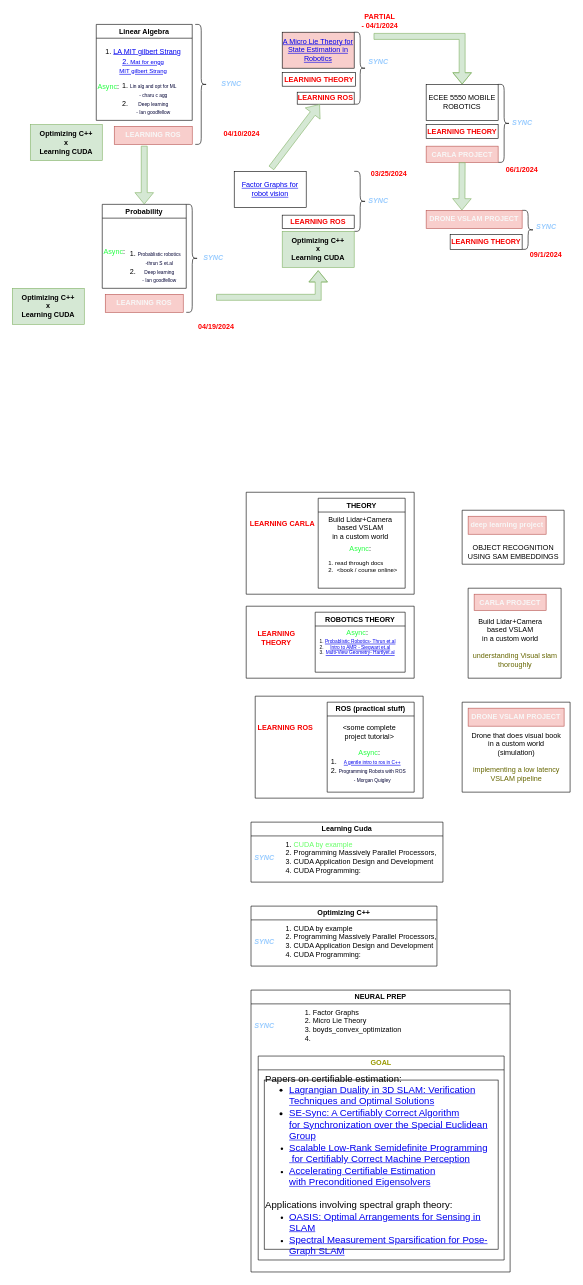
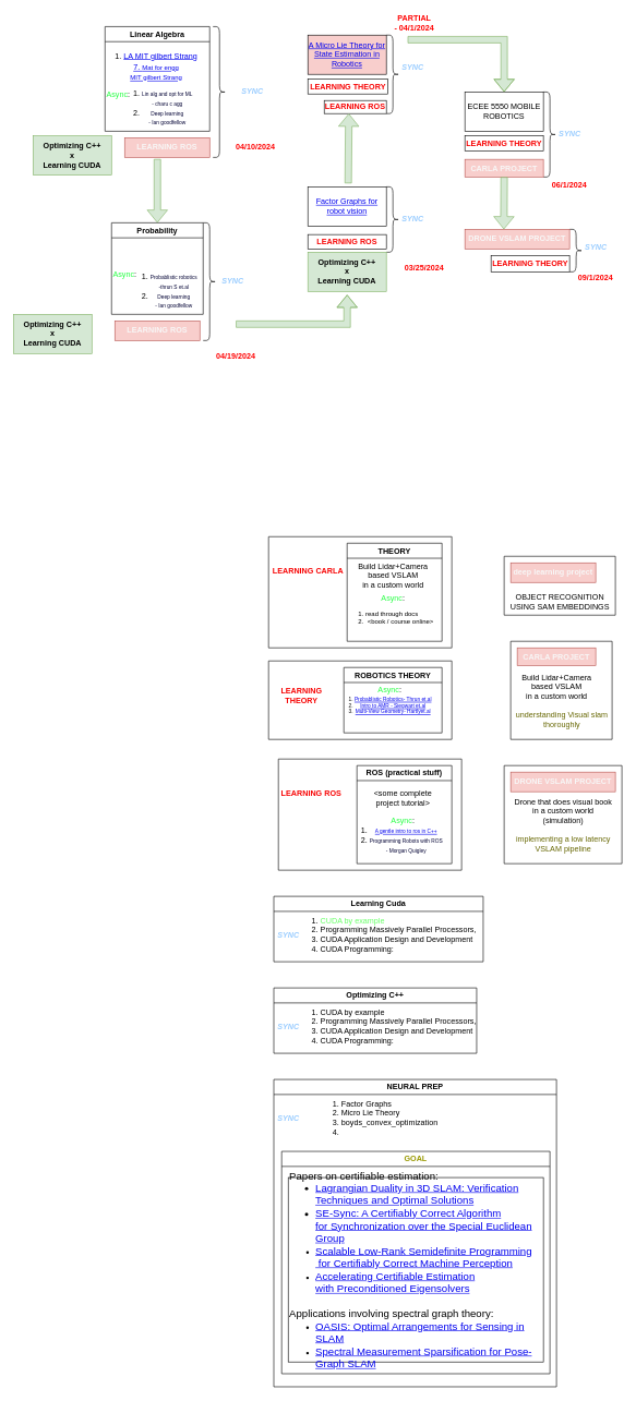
- <mxCell id="13" value="&lt;a href=&quot;https://ocw.mit.edu/courses/18-065-matrix-methods-in-data-analysis-signal-processing-and-machine-learning-spring-2018/&quot;&gt;2. &lt;font style=&quot;font-size: 10px;&quot;&gt;Mat for engg &lt;br&gt;MIT gilbert Strang&lt;/font&gt;&lt;/a&gt;" style="text;html=1;align=center;verticalAlign=middle;resizable=0;points=[];autosize=1;strokeColor=none;fillColor=none;" vertex="1" parent="9"><mxGeometry x="27.5" y="50" width="100" height="40" as="geometry" /></mxCell>
+ <mxCell id="13" value="&lt;a href=&quot;https://ocw.mit.edu/courses/18-065-matrix-methods-in-data-analysis-signal-processing-and-machine-learning-spring-2018/&quot;&gt;7. &lt;font style=&quot;font-size: 10px;&quot;&gt;Mat for engg &lt;br&gt;MIT gilbert Strang&lt;/font&gt;&lt;/a&gt;" style="text;html=1;align=center;verticalAlign=middle;resizable=0;points=[];autosize=1;strokeColor=none;fillColor=none;" vertex="1" parent="9"><mxGeometry x="27.5" y="50" width="100" height="40" as="geometry" /></mxCell>
- <mxCell id="69" value="&lt;font color=&quot;#ff0000&quot;&gt;&lt;b&gt;04/10/2024&lt;/b&gt;&lt;/font&gt;" style="text;html=1;align=center;verticalAlign=middle;whiteSpace=wrap;rounded=0;fillColor=default;" vertex="1" parent="1"><mxGeometry x="360" y="210" width="85" height="25" as="geometry" /></mxCell>
+ <mxCell id="69" value="&lt;font color=&quot;#ff0000&quot;&gt;&lt;b&gt;04/10/2024&lt;/b&gt;&lt;/font&gt;" style="text;html=1;align=center;verticalAlign=middle;whiteSpace=wrap;rounded=0;fillColor=default;" vertex="1" parent="1"><mxGeometry x="360" y="210" width="60" height="30" as="geometry" /></mxCell>
- <mxCell id="73" value="&lt;font color=&quot;#ff0000&quot;&gt;&lt;b&gt;03/25/2024&lt;/b&gt;&lt;/font&gt;" style="text;html=1;align=center;verticalAlign=middle;whiteSpace=wrap;rounded=0;fillColor=default;" vertex="1" parent="1"><mxGeometry x="617.5" y="275" width="60" height="30" as="geometry" /></mxCell>
+ <mxCell id="73" value="&lt;font color=&quot;#ff0000&quot;&gt;&lt;b&gt;03/25/2024&lt;/b&gt;&lt;/font&gt;" style="text;html=1;align=center;verticalAlign=middle;whiteSpace=wrap;rounded=0;fillColor=default;" vertex="1" parent="1"><mxGeometry x="617.5" y="395" width="60" height="30" as="geometry" /></mxCell>
- <mxCell id="7" value="&lt;a href=&quot;https://www.cs.cmu.edu/~kaess/pub/Dellaert17fnt.pdf&quot;&gt;Factor Graphs for robot vision&lt;/a&gt;" style="rounded=0;whiteSpace=wrap;html=1;" vertex="1" parent="1"><mxGeometry x="390" y="285" width="120" height="60" as="geometry" /></mxCell>
+ <mxCell id="7" value="&lt;a href=&quot;https://www.cs.cmu.edu/~kaess/pub/Dellaert17fnt.pdf&quot;&gt;Factor Graphs for robot vision&lt;/a&gt;" style="rounded=0;whiteSpace=wrap;html=1;" vertex="1" parent="1"><mxGeometry x="470" y="285" width="120" height="60" as="geometry" /></mxCell>
